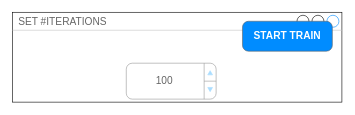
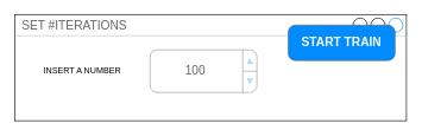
+ <mxCell id="4" value="INSERT A NUMBER" style="text;html=1;strokeColor=none;fillColor=none;align=center;verticalAlign=middle;whiteSpace=wrap;rounded=0;" vertex="1" parent="1"><mxGeometry x="40" y="85" width="150" height="30" as="geometry" /></mxCell>
- <mxCell id="3" value="&lt;table cellpadding=&quot;0&quot; cellspacing=&quot;0&quot; style=&quot;width:100%;height:100%;&quot;&gt;&lt;tbody&gt;&lt;tr&gt;&lt;td style=&quot;width:85%&quot;&gt;100&lt;/td&gt;&lt;td style=&quot;width:15%&quot;&gt;&lt;/td&gt;&lt;/tr&gt;&lt;/tbody&gt;&lt;/table&gt;" style="strokeWidth=1;shadow=0;dashed=0;align=center;html=1;shape=mxgraph.mockup.forms.spinner;strokeColor=#999999;spinLayout=right;spinStyle=normal;adjStyle=triangle;fillColor=#aaddff;fontSize=17;fontColor=#666666;mainText=;html=1;overflow=fill;" vertex="1" parent="1"><mxGeometry x="210" y="105" width="150" height="60" as="geometry" /></mxCell>
+ <mxCell id="3" value="&lt;table cellpadding=&quot;0&quot; cellspacing=&quot;0&quot; style=&quot;width:100%;height:100%;&quot;&gt;&lt;tbody&gt;&lt;tr&gt;&lt;td style=&quot;width:85%&quot;&gt;100&lt;/td&gt;&lt;td style=&quot;width:15%&quot;&gt;&lt;/td&gt;&lt;/tr&gt;&lt;/tbody&gt;&lt;/table&gt;" style="strokeWidth=1;shadow=0;dashed=0;align=center;html=1;shape=mxgraph.mockup.forms.spinner;strokeColor=#999999;spinLayout=right;spinStyle=normal;adjStyle=triangle;fillColor=#aaddff;fontSize=17;fontColor=#666666;mainText=;html=1;overflow=fill;" vertex="1" parent="1"><mxGeometry x="210" y="70" width="150" height="60" as="geometry" /></mxCell>
